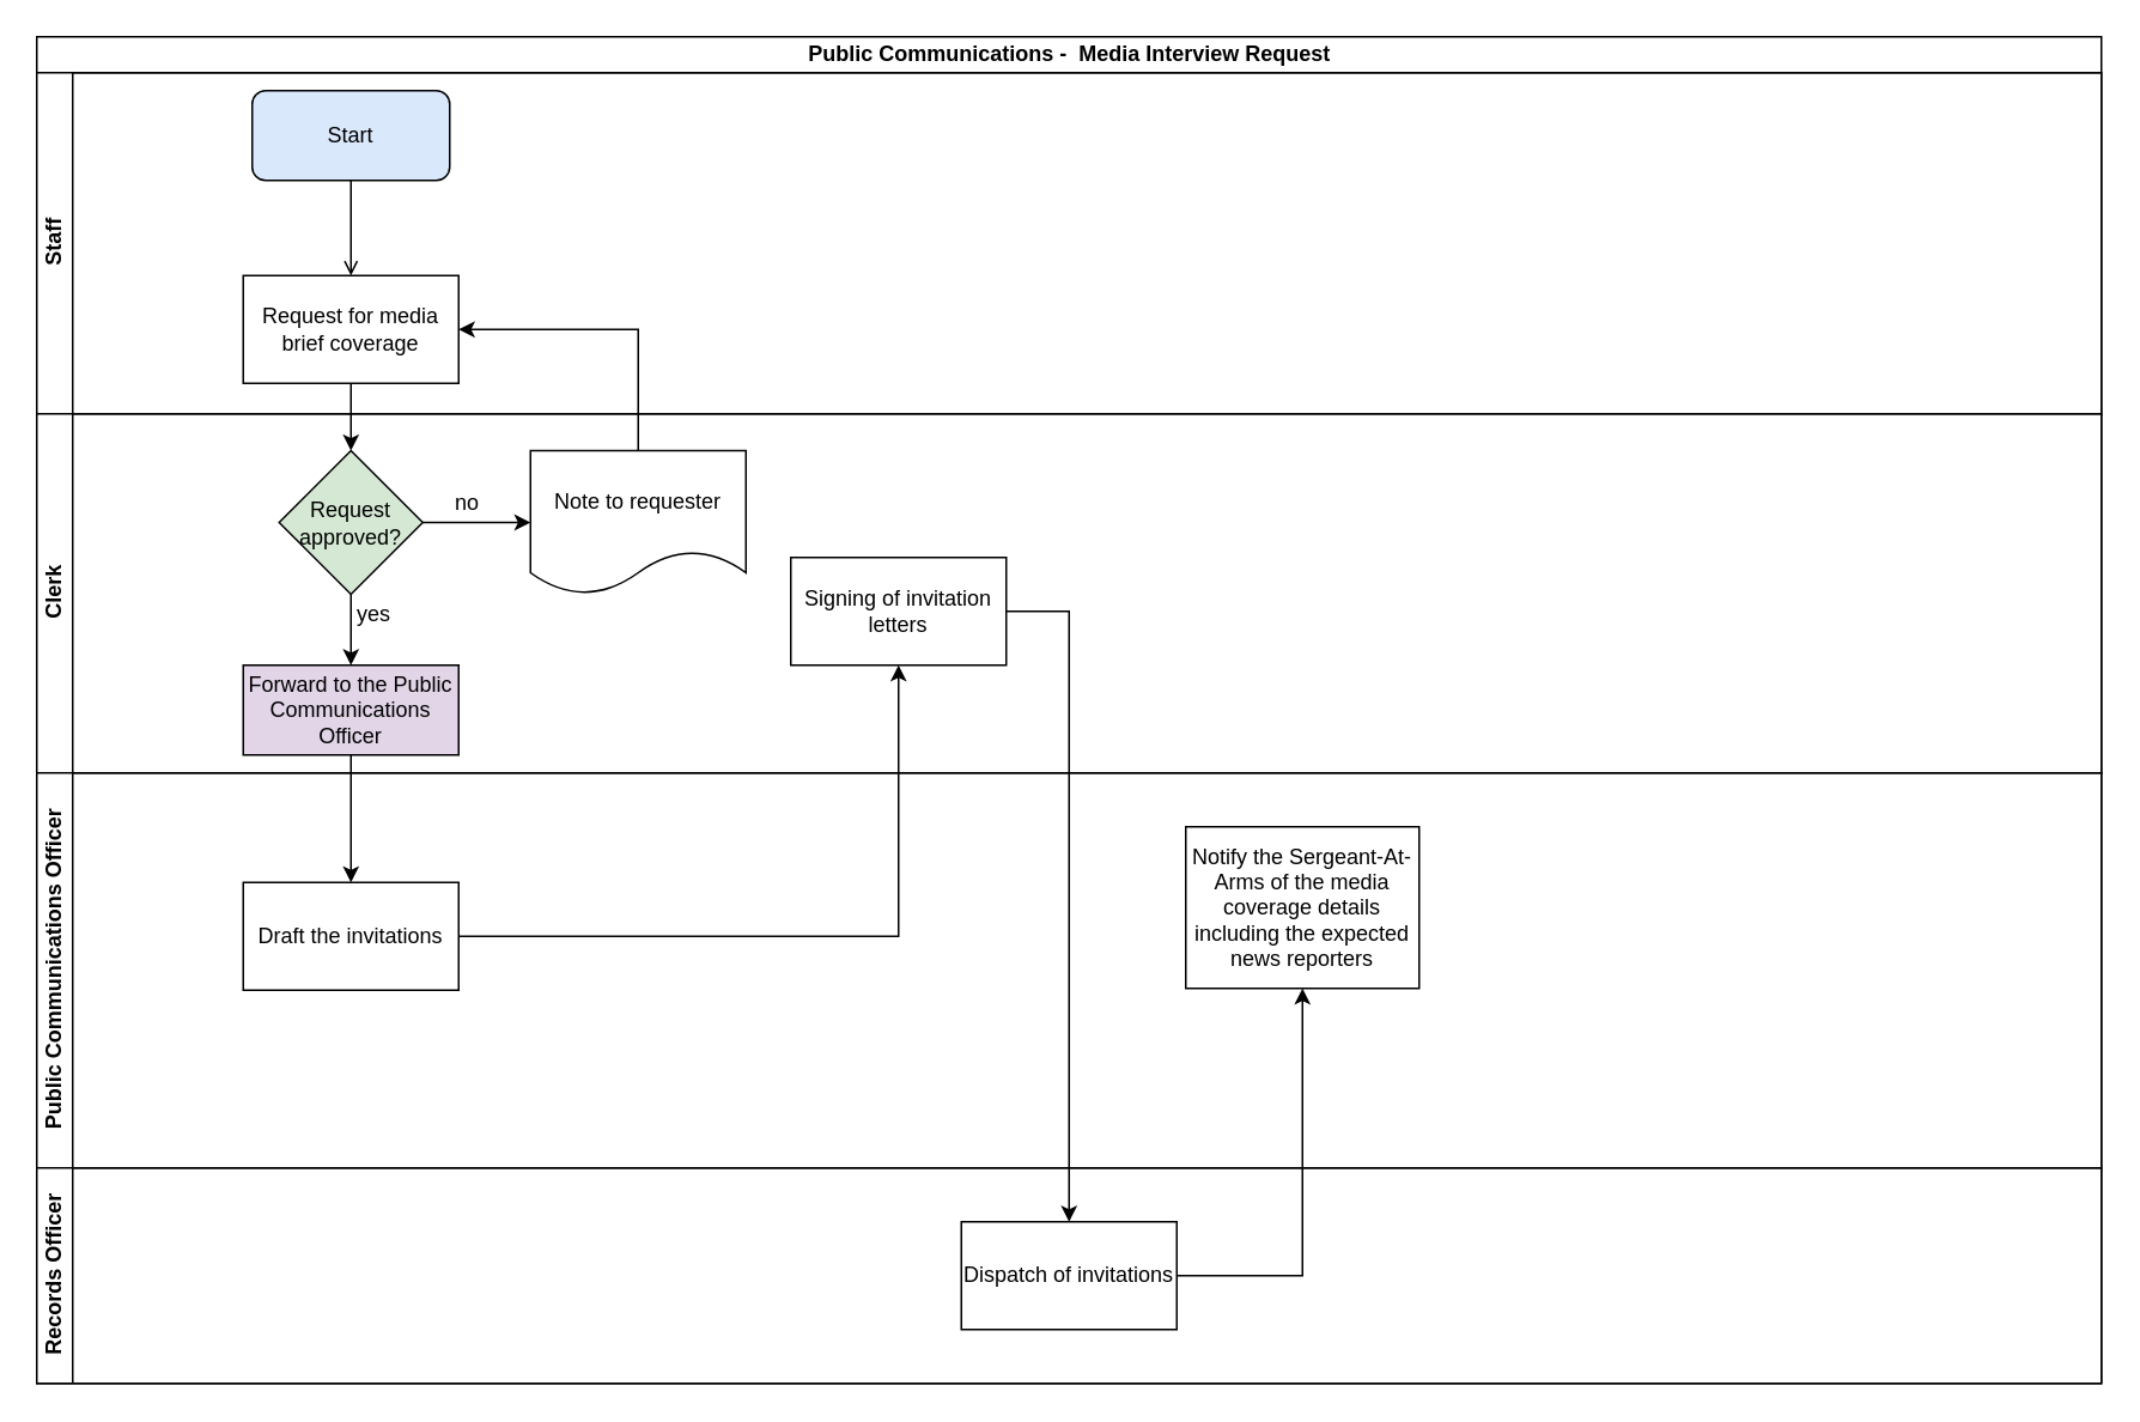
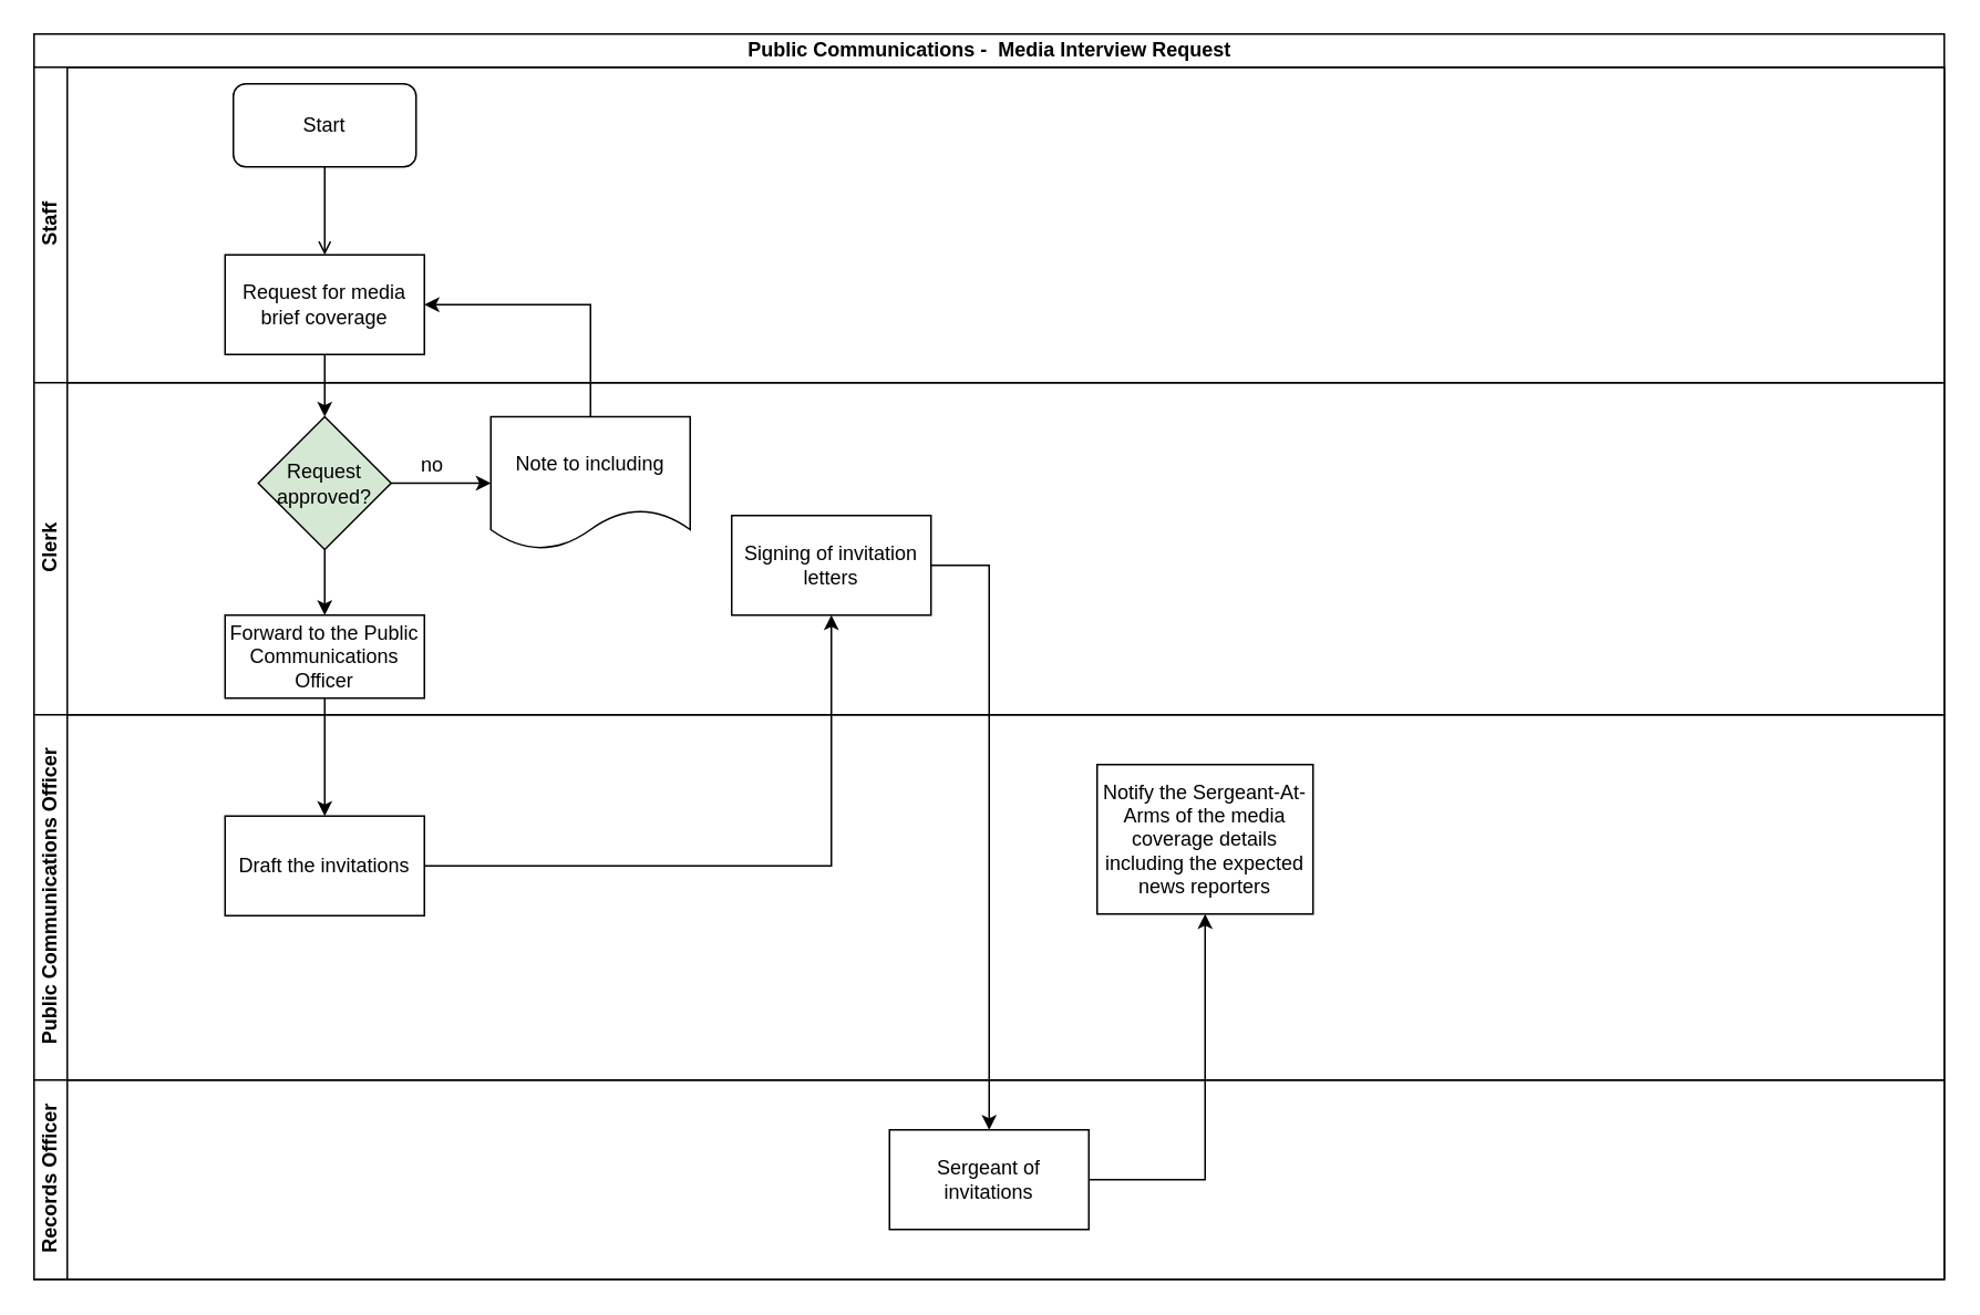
- <mxCell id="4" value="Start" style="rounded=1;whiteSpace=wrap;html=1;fillColor=#dae8fc;" vertex="1" parent="3"><mxGeometry x="120" y="10" width="110" height="50" as="geometry" /></mxCell>
+ <mxCell id="4" value="Start" style="rounded=1;whiteSpace=wrap;html=1;" vertex="1" parent="3"><mxGeometry x="120" y="10" width="110" height="50" as="geometry" /></mxCell>
- <mxCell id="25" value="Note to requester" style="shape=document;whiteSpace=wrap;html=1;boundedLbl=1;rounded=0;" vertex="1" parent="1"><mxGeometry x="295" y="250.5" width="120" height="80" as="geometry" /></mxCell>
+ <mxCell id="25" value="Note to including" style="shape=document;whiteSpace=wrap;html=1;boundedLbl=1;rounded=0;" vertex="1" parent="1"><mxGeometry x="295" y="250.5" width="120" height="80" as="geometry" /></mxCell>
- <mxCell id="11" value="yes" style="text;html=1;strokeColor=none;fillColor=none;align=center;verticalAlign=middle;whiteSpace=wrap;rounded=0;" vertex="1" parent="7"><mxGeometry x="168" y="101.5" width="40" height="20" as="geometry" /></mxCell>
- <mxCell id="13" value="Forward to the Public Communications Officer" style="whiteSpace=wrap;html=1;rounded=0;fillColor=#e1d5e7;" vertex="1" parent="7"><mxGeometry x="115" y="140" width="120" height="50" as="geometry" /></mxCell>
+ <mxCell id="13" value="Forward to the Public Communications Officer" style="whiteSpace=wrap;html=1;rounded=0;" vertex="1" parent="7"><mxGeometry x="115" y="140" width="120" height="50" as="geometry" /></mxCell>
- <mxCell id="18" value="Dispatch of invitations" style="whiteSpace=wrap;html=1;rounded=0;" vertex="1" parent="17"><mxGeometry x="515" y="30" width="120" height="60" as="geometry" /></mxCell>
+ <mxCell id="18" value="Sergeant of invitations" style="whiteSpace=wrap;html=1;rounded=0;" vertex="1" parent="17"><mxGeometry x="515" y="30" width="120" height="60" as="geometry" /></mxCell>
